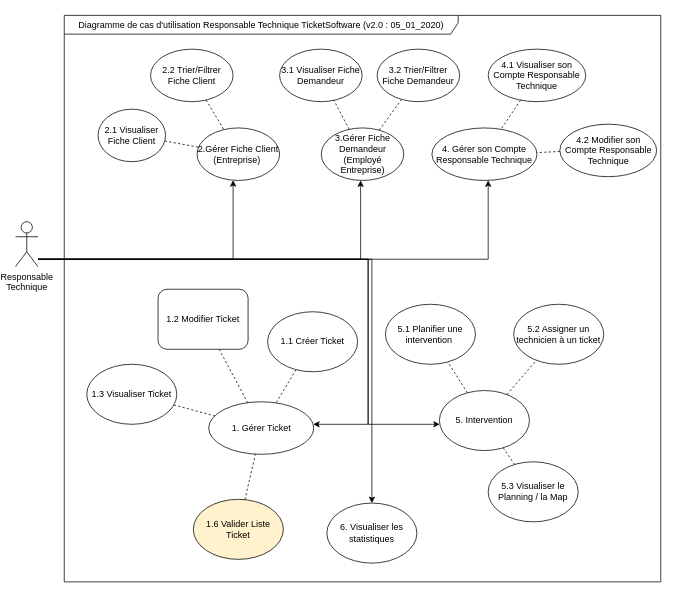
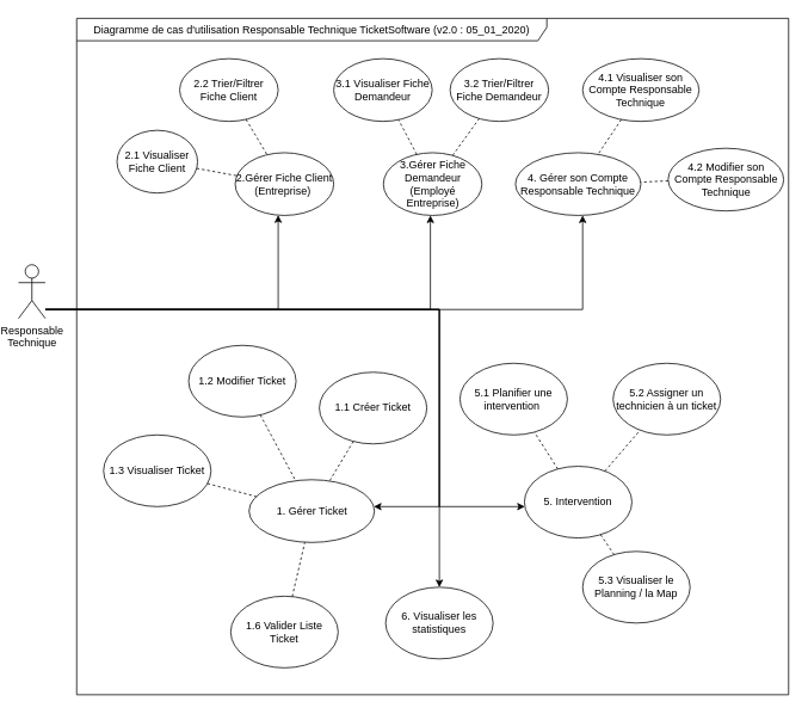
- <mxCell id="9" value="1.2 Modifier Ticket" style="whiteSpace=wrap;html=1;rounded=1;" parent="1" vertex="1"><mxGeometry x="210" y="385" width="120" height="80" as="geometry" /></mxCell>
+ <mxCell id="9" value="1.2 Modifier Ticket" style="ellipse;whiteSpace=wrap;html=1;" parent="1" vertex="1"><mxGeometry x="210" y="385" width="120" height="80" as="geometry" /></mxCell>
- <mxCell id="36" value="1.6 Valider Liste Ticket" style="ellipse;whiteSpace=wrap;html=1;fillColor=#fff2cc;" parent="1" vertex="1"><mxGeometry x="257" y="665" width="120" height="80" as="geometry" /></mxCell>
+ <mxCell id="36" value="1.6 Valider Liste Ticket" style="ellipse;whiteSpace=wrap;html=1;" parent="1" vertex="1"><mxGeometry x="257" y="665" width="120" height="80" as="geometry" /></mxCell>
- <mxCell id="40" value="6. Visualiser les statistiques" style="ellipse;whiteSpace=wrap;html=1;" parent="1" vertex="1"><mxGeometry x="435" y="670" width="120" height="80" as="geometry" /></mxCell>
+ <mxCell id="40" value="6. Visualiser les statistiques" style="ellipse;whiteSpace=wrap;html=1;" parent="1" vertex="1"><mxGeometry x="430" y="655" width="120" height="80" as="geometry" /></mxCell>
